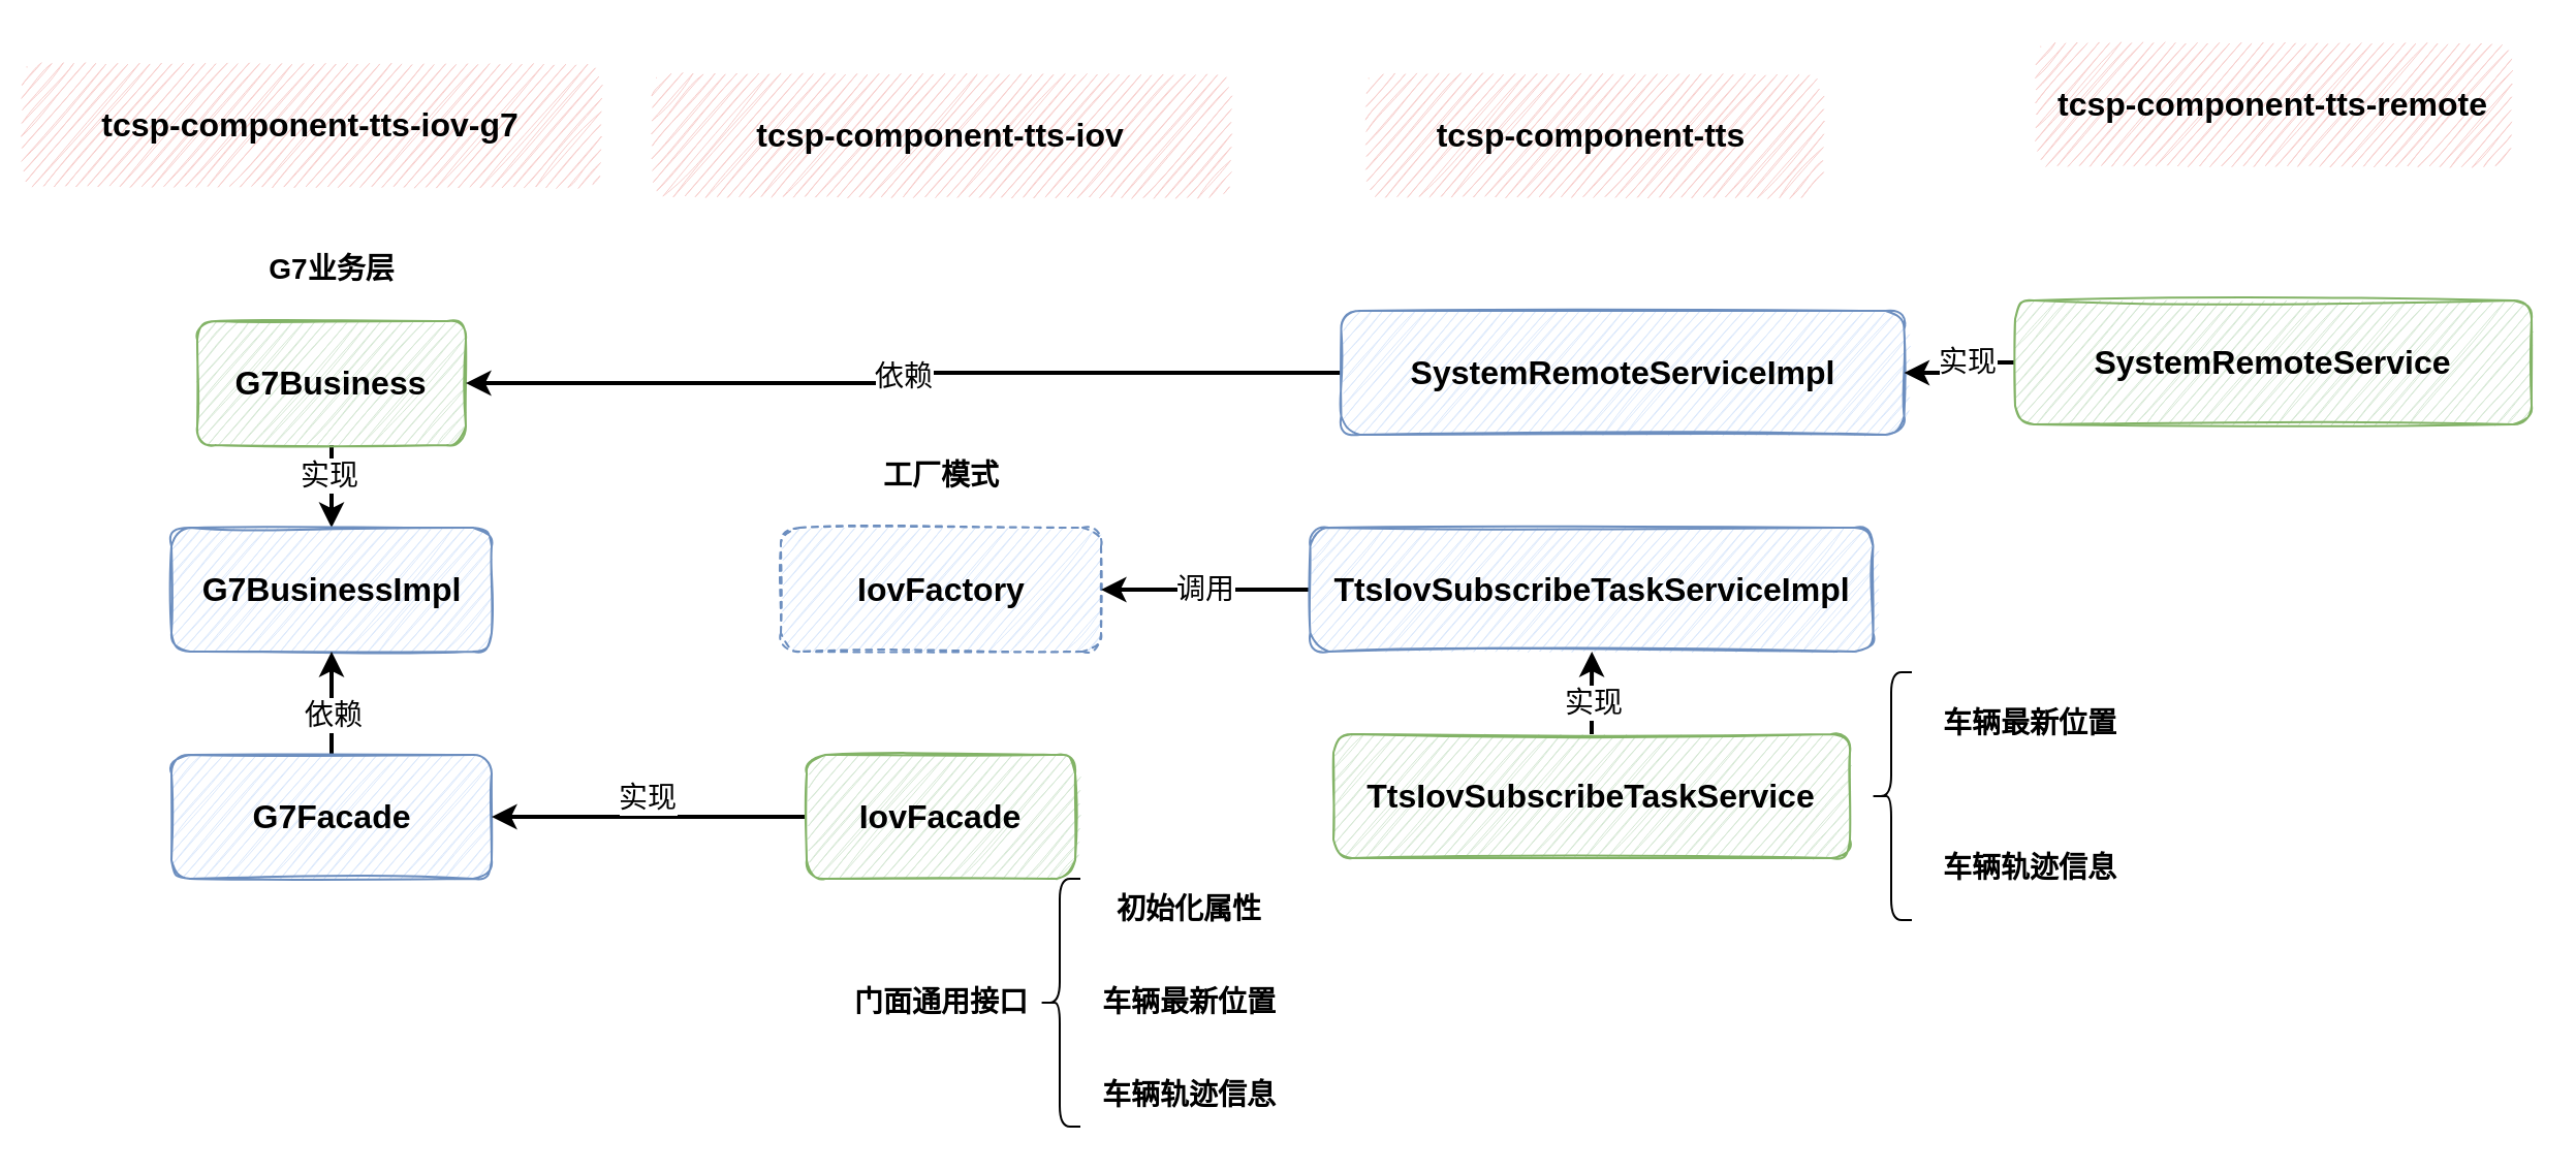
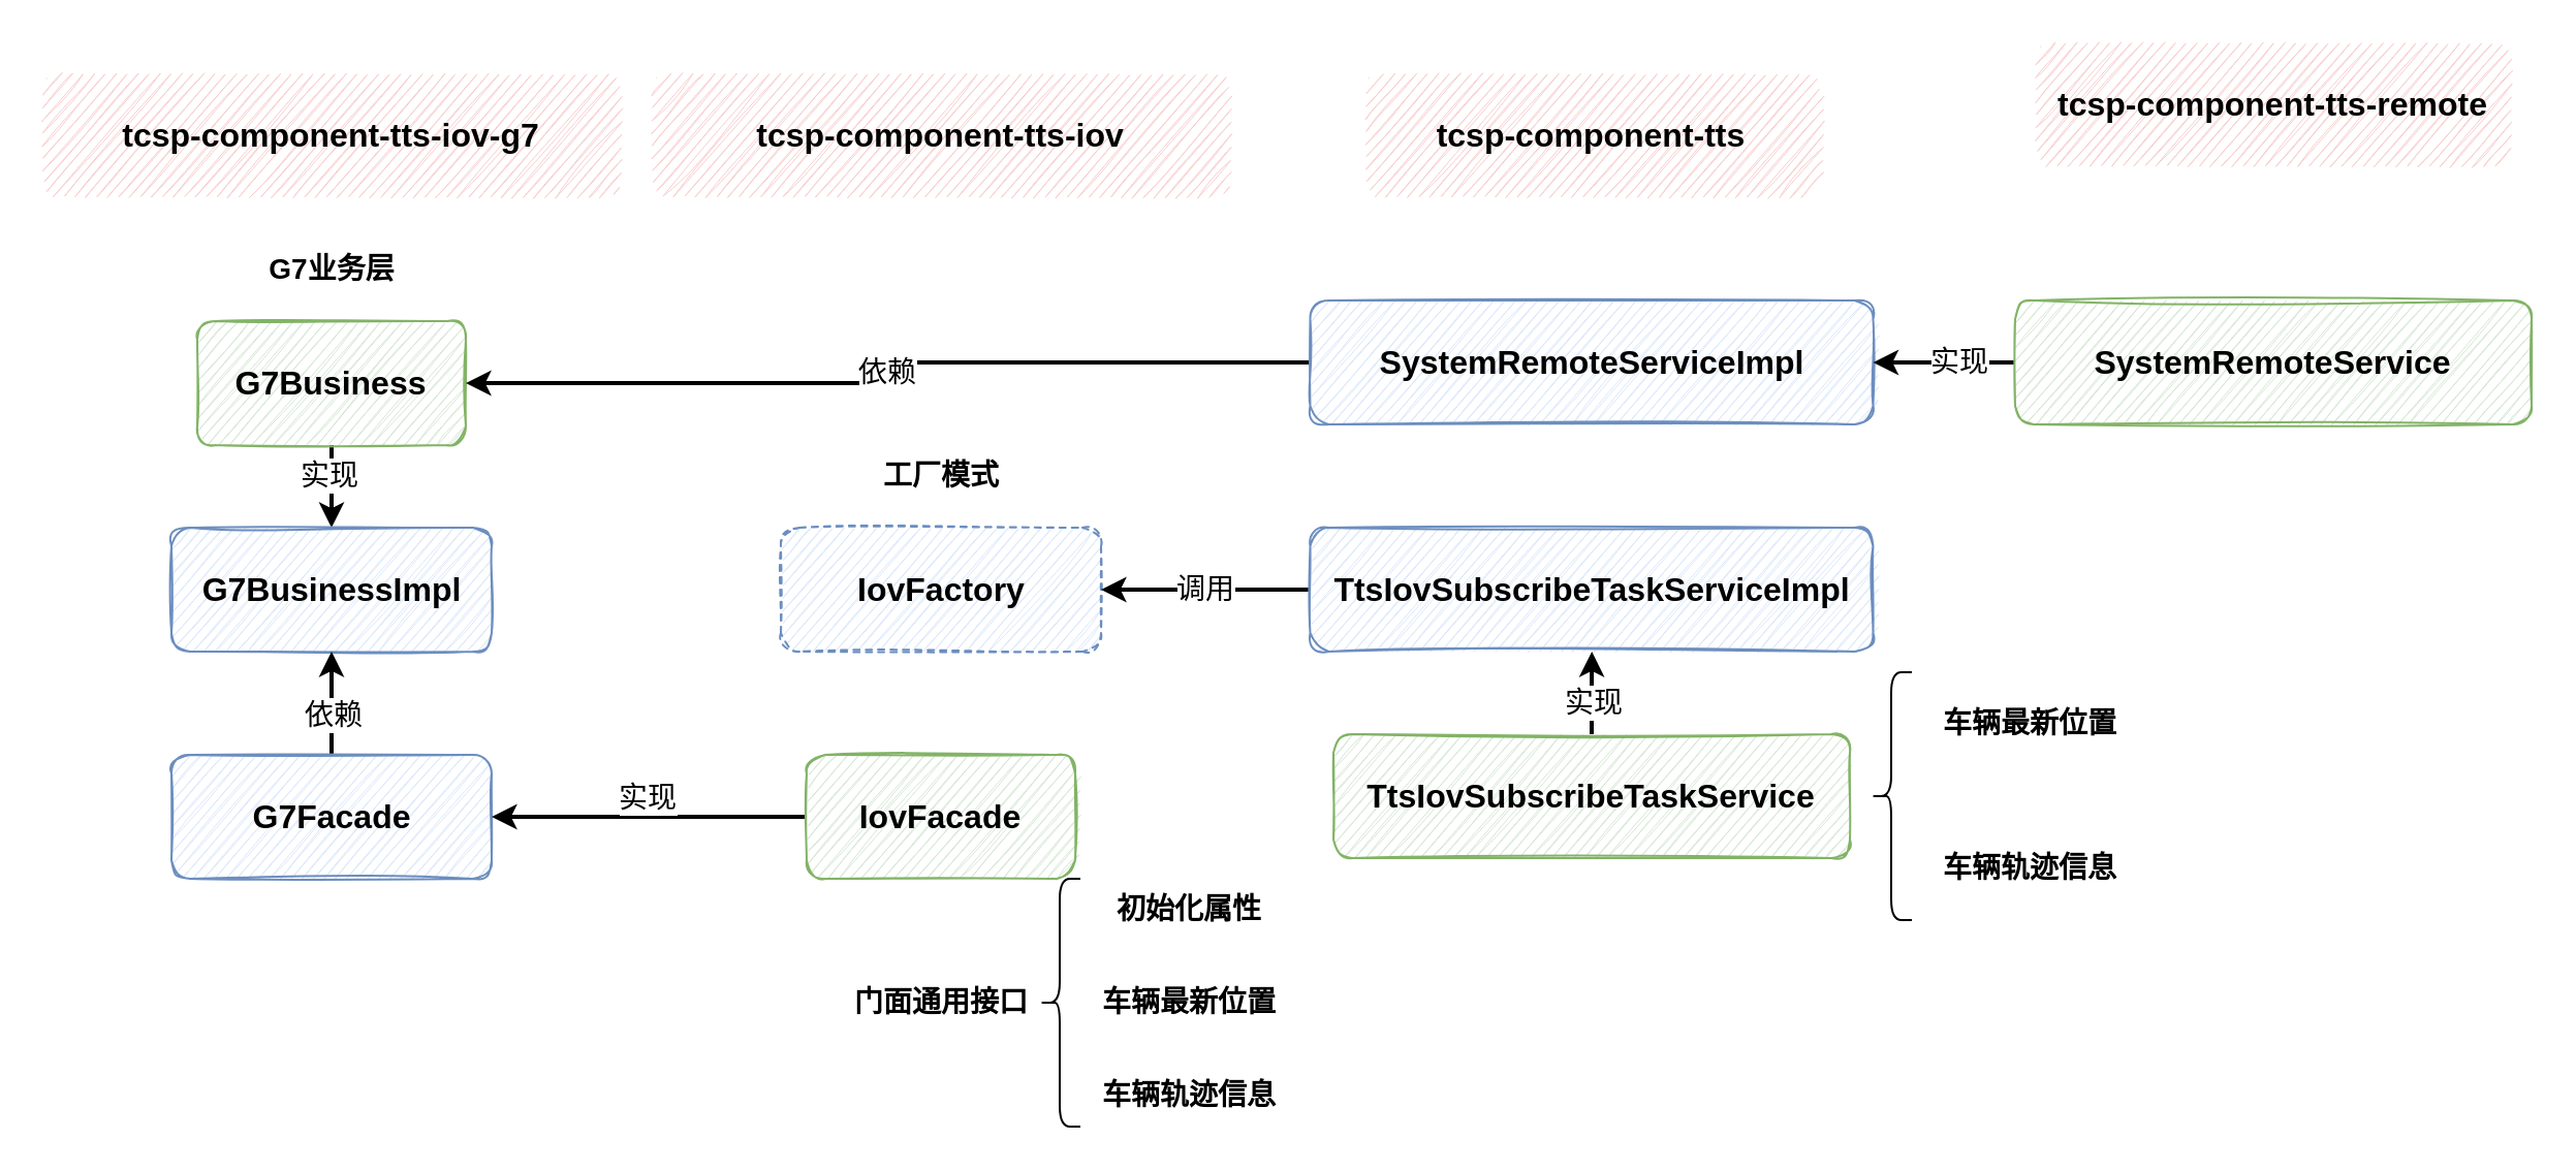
- <mxCell id="2" value="&lt;font style=&quot;font-size: 16px;&quot;&gt;&lt;b&gt;tcsp-component-tts-iov-g7&lt;/b&gt;&lt;/font&gt;" style="rounded=1;whiteSpace=wrap;html=1;sketch=1;fillColor=#f8cecc;strokeColor=none;" vertex="1" parent="1"><mxGeometry x="10" y="30" width="280" height="60" as="geometry" /></mxCell>
+ <mxCell id="2" value="&lt;font style=&quot;font-size: 16px;&quot;&gt;&lt;b&gt;tcsp-component-tts-iov-g7&lt;/b&gt;&lt;/font&gt;" style="rounded=1;whiteSpace=wrap;html=1;sketch=1;fillColor=#f8cecc;strokeColor=none;" vertex="1" parent="1"><mxGeometry x="20" y="35" width="280" height="60" as="geometry" /></mxCell>
- <mxCell id="32" value="&lt;span style=&quot;font-size: 16px;&quot;&gt;&lt;b&gt;SystemRemoteServiceImpl&lt;/b&gt;&lt;/span&gt;" style="rounded=1;whiteSpace=wrap;html=1;sketch=1;fillColor=#dae8fc;strokeColor=#6c8ebf;" vertex="1" parent="1"><mxGeometry x="648.75" y="150" width="272.5" height="60" as="geometry" /></mxCell>
+ <mxCell id="32" value="&lt;span style=&quot;font-size: 16px;&quot;&gt;&lt;b&gt;SystemRemoteServiceImpl&lt;/b&gt;&lt;/span&gt;" style="rounded=1;whiteSpace=wrap;html=1;sketch=1;fillColor=#dae8fc;strokeColor=#6c8ebf;" vertex="1" parent="1"><mxGeometry x="633.75" y="145" width="272.5" height="60" as="geometry" /></mxCell>
